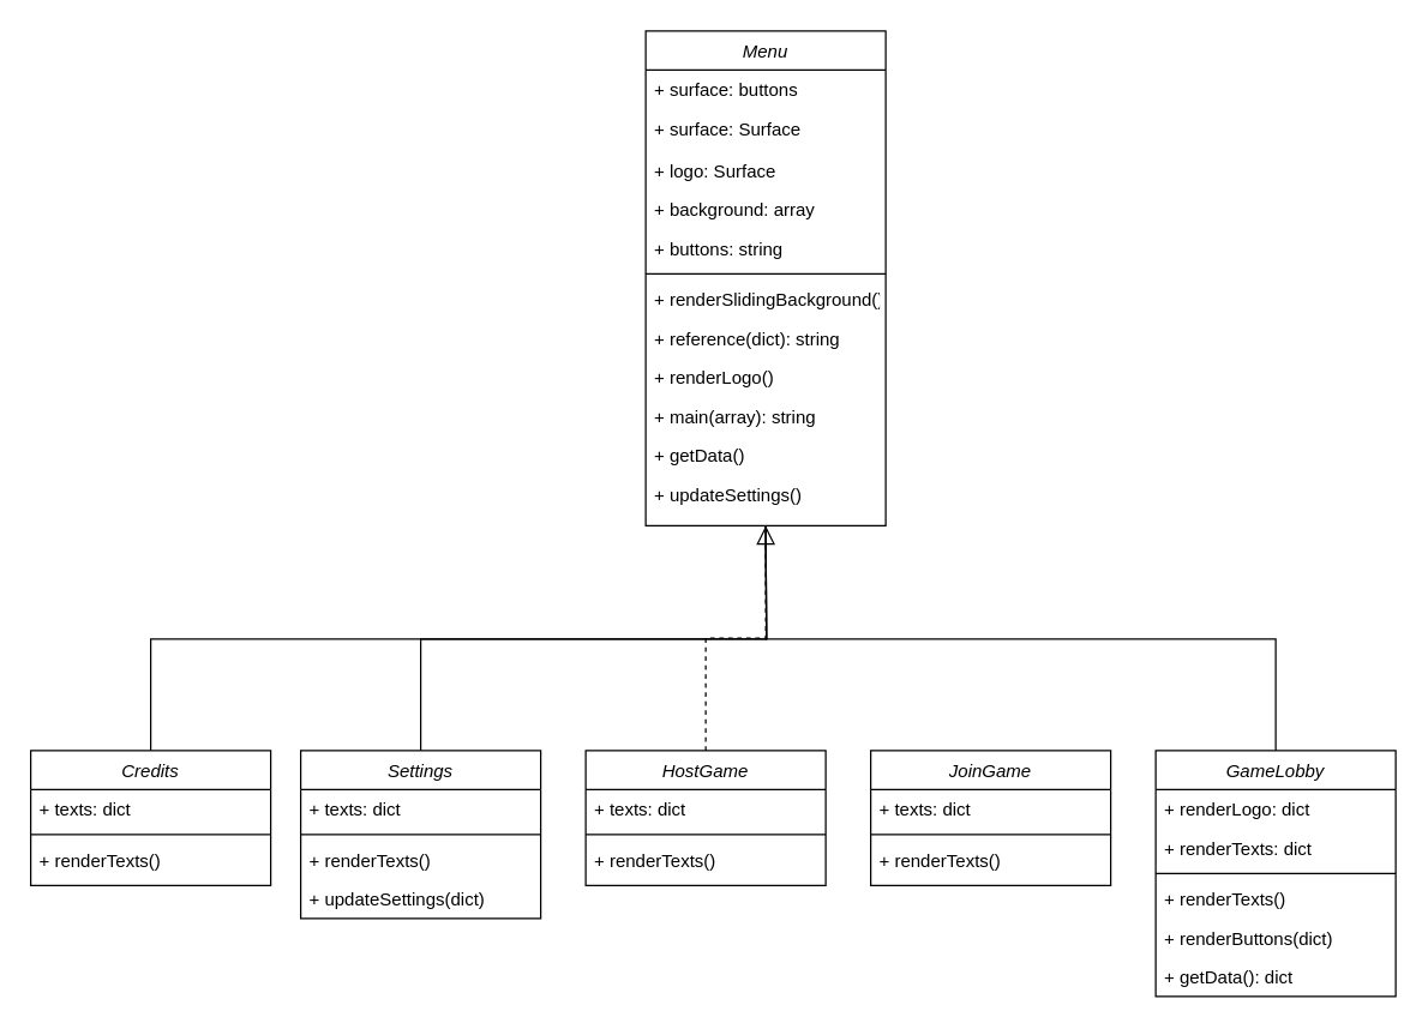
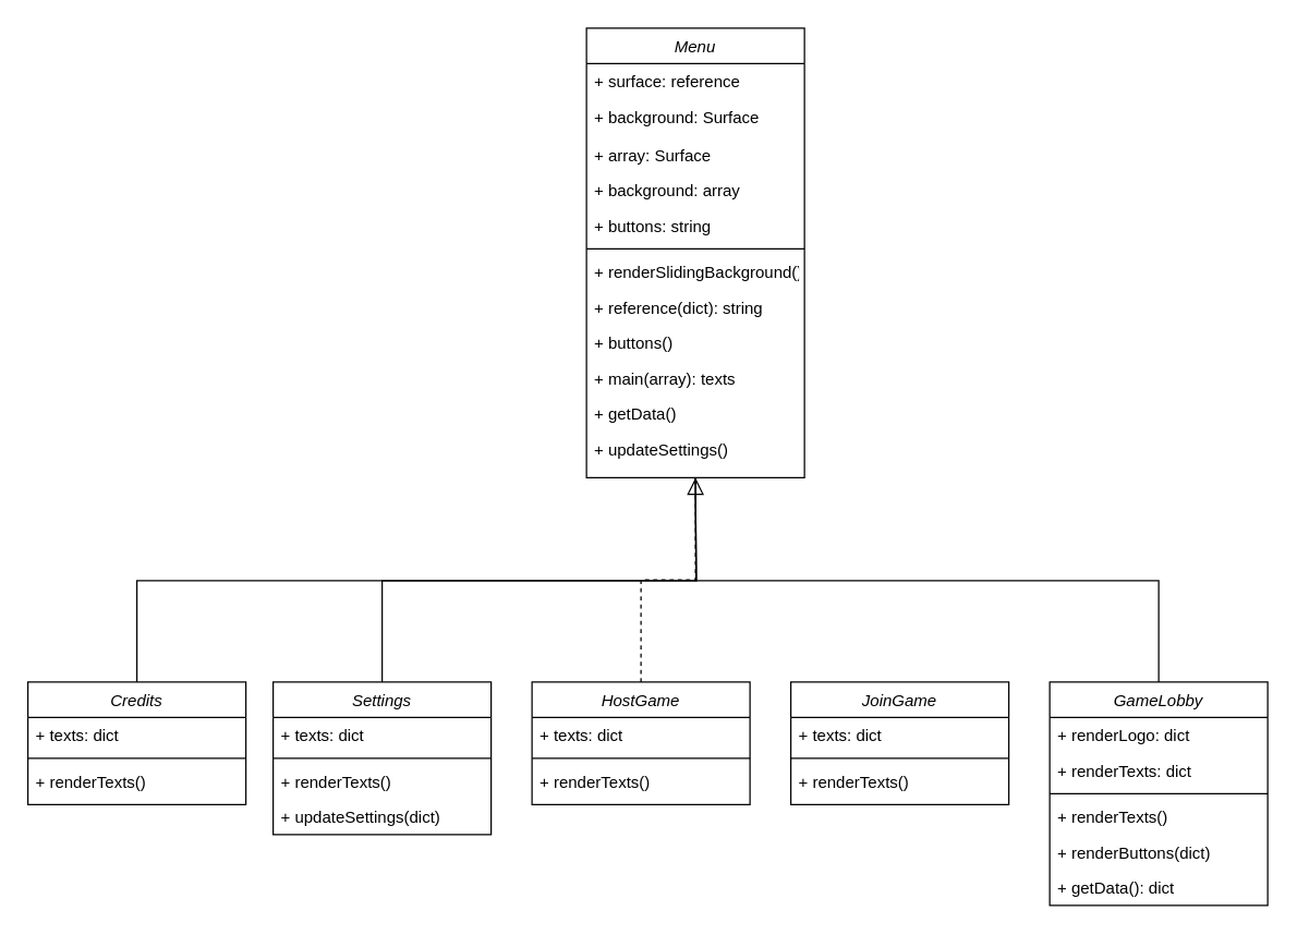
- <mxCell id="3" value="+ surface: buttons" style="text;align=left;verticalAlign=top;spacingLeft=4;spacingRight=4;overflow=hidden;rotatable=0;points=[[0,0.5],[1,0.5]];portConstraint=eastwest;" parent="2" vertex="1"><mxGeometry y="26" width="160" height="26" as="geometry" /></mxCell>
+ <mxCell id="3" value="+ surface: reference" style="text;align=left;verticalAlign=top;spacingLeft=4;spacingRight=4;overflow=hidden;rotatable=0;points=[[0,0.5],[1,0.5]];portConstraint=eastwest;" parent="2" vertex="1"><mxGeometry y="26" width="160" height="26" as="geometry" /></mxCell>
- <mxCell id="4" value="+ surface: Surface" style="text;align=left;verticalAlign=top;spacingLeft=4;spacingRight=4;overflow=hidden;rotatable=0;points=[[0,0.5],[1,0.5]];portConstraint=eastwest;rounded=0;shadow=0;html=0;" parent="2" vertex="1"><mxGeometry y="52" width="160" height="28" as="geometry" /></mxCell>
+ <mxCell id="4" value="+ background: Surface" style="text;align=left;verticalAlign=top;spacingLeft=4;spacingRight=4;overflow=hidden;rotatable=0;points=[[0,0.5],[1,0.5]];portConstraint=eastwest;rounded=0;shadow=0;html=0;" parent="2" vertex="1"><mxGeometry y="52" width="160" height="28" as="geometry" /></mxCell>
- <mxCell id="5" value="+ logo: Surface" style="text;align=left;verticalAlign=top;spacingLeft=4;spacingRight=4;overflow=hidden;rotatable=0;points=[[0,0.5],[1,0.5]];portConstraint=eastwest;rounded=0;shadow=0;html=0;" parent="2" vertex="1"><mxGeometry y="80" width="160" height="26" as="geometry" /></mxCell>
+ <mxCell id="5" value="+ array: Surface" style="text;align=left;verticalAlign=top;spacingLeft=4;spacingRight=4;overflow=hidden;rotatable=0;points=[[0,0.5],[1,0.5]];portConstraint=eastwest;rounded=0;shadow=0;html=0;" parent="2" vertex="1"><mxGeometry y="80" width="160" height="26" as="geometry" /></mxCell>
- <mxCell id="11" value="+ renderLogo()" style="text;align=left;verticalAlign=top;spacingLeft=4;spacingRight=4;overflow=hidden;rotatable=0;points=[[0,0.5],[1,0.5]];portConstraint=eastwest;rounded=0;shadow=0;html=0;" vertex="1" parent="2"><mxGeometry y="218" width="160" height="26" as="geometry" /></mxCell>
+ <mxCell id="11" value="+ buttons()" style="text;align=left;verticalAlign=top;spacingLeft=4;spacingRight=4;overflow=hidden;rotatable=0;points=[[0,0.5],[1,0.5]];portConstraint=eastwest;rounded=0;shadow=0;html=0;" vertex="1" parent="2"><mxGeometry y="218" width="160" height="26" as="geometry" /></mxCell>
- <mxCell id="12" value="+ main(array): string" style="text;align=left;verticalAlign=top;spacingLeft=4;spacingRight=4;overflow=hidden;rotatable=0;points=[[0,0.5],[1,0.5]];portConstraint=eastwest;rounded=0;shadow=0;html=0;" vertex="1" parent="2"><mxGeometry y="244" width="160" height="26" as="geometry" /></mxCell>
+ <mxCell id="12" value="+ main(array): texts" style="text;align=left;verticalAlign=top;spacingLeft=4;spacingRight=4;overflow=hidden;rotatable=0;points=[[0,0.5],[1,0.5]];portConstraint=eastwest;rounded=0;shadow=0;html=0;" vertex="1" parent="2"><mxGeometry y="244" width="160" height="26" as="geometry" /></mxCell>
